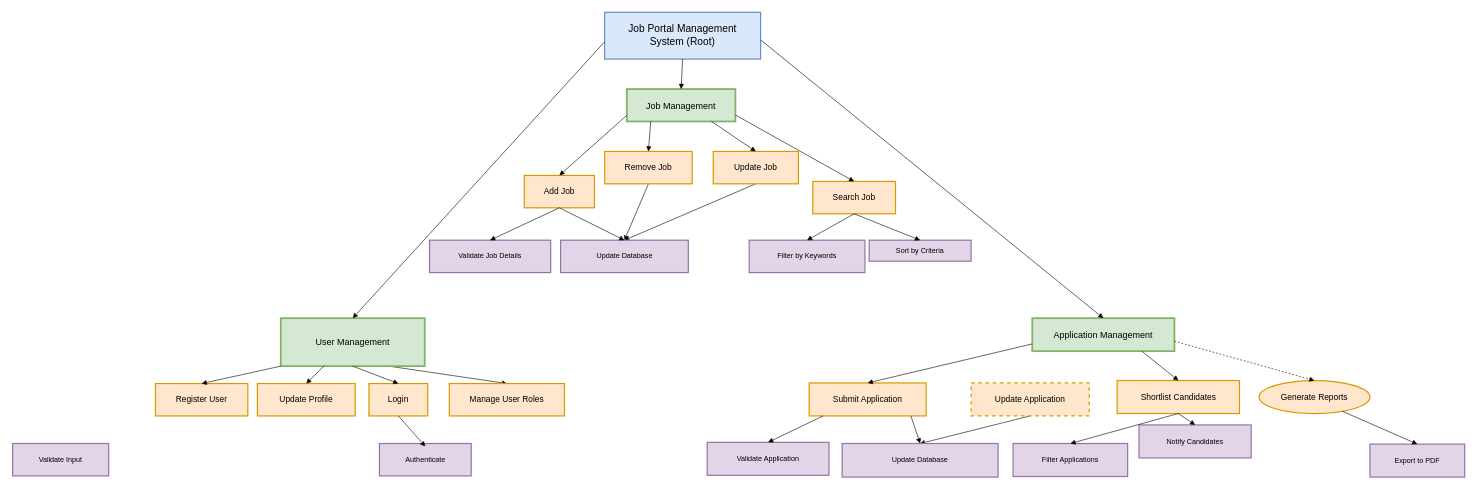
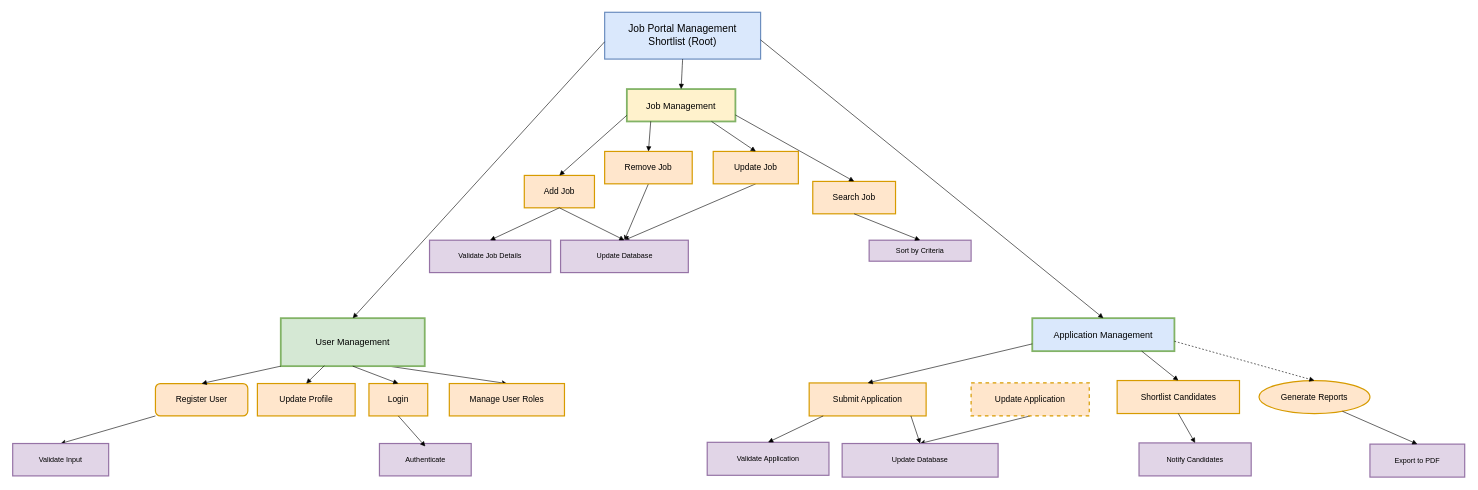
- <mxCell id="2" value="Job Portal Management System (Root)" style="whiteSpace=wrap;strokeWidth=2;fillColor=#dae8fc;strokeColor=#6c8ebf;fontSize=17;spacing=12;" vertex="1" parent="1"><mxGeometry x="1007" y="20" width="260" height="78" as="geometry" /></mxCell>
+ <mxCell id="2" value="Job Portal Management Shortlist (Root)" style="whiteSpace=wrap;strokeWidth=2;fillColor=#dae8fc;strokeColor=#6c8ebf;fontSize=17;spacing=12;" vertex="1" parent="1"><mxGeometry x="1007" y="20" width="260" height="78" as="geometry" /></mxCell>
- <mxCell id="5" value="Job Management" style="whiteSpace=wrap;strokeWidth=3;fillColor=#d5e8d4;strokeColor=#82b366;fontSize=15;spacing=2;spacingBottom=10;spacingRight=10;spacingLeft=10;spacingTop=10;" vertex="1" parent="1"><mxGeometry x="1044" y="148" width="181" height="54" as="geometry" /></mxCell>
+ <mxCell id="5" value="Job Management" style="whiteSpace=wrap;strokeWidth=3;fillColor=#fff2cc;strokeColor=#82b366;fontSize=15;spacing=2;spacingBottom=10;spacingRight=10;spacingLeft=10;spacingTop=10;" vertex="1" parent="1"><mxGeometry x="1044" y="148" width="181" height="54" as="geometry" /></mxCell>
- <mxCell id="47" value="" style="startArrow=none;endArrow=block;exitX=0.5;exitY=1;entryX=0.5;entryY=0;rounded=0;exitDx=0;exitDy=0;" edge="1" parent="1" source="19" target="22"><mxGeometry relative="1" as="geometry" /></mxCell>
- <mxCell id="22" value="Filter by Keywords" style="whiteSpace=wrap;strokeWidth=2;fillColor=#e1d5e7;strokeColor=#9673a6;" vertex="1" parent="1"><mxGeometry x="1248" y="400" width="193" height="54" as="geometry" /></mxCell>
- <mxCell id="6" value="Application Management" style="whiteSpace=wrap;strokeWidth=3;fillColor=#d5e8d4;strokeColor=#82b366;fontSize=15;spacing=2;spacingBottom=10;spacingRight=10;spacingLeft=10;spacingTop=10;" vertex="1" parent="1"><mxGeometry x="1720" y="530" width="237" height="55" as="geometry" /></mxCell>
+ <mxCell id="6" value="Application Management" style="whiteSpace=wrap;strokeWidth=3;fillColor=#dae8fc;strokeColor=#82b366;fontSize=15;spacing=2;spacingBottom=10;spacingRight=10;spacingLeft=10;spacingTop=10;" vertex="1" parent="1"><mxGeometry x="1720" y="530" width="237" height="55" as="geometry" /></mxCell>
- <mxCell id="8" value="Register User" style="whiteSpace=wrap;strokeWidth=2;fillColor=#ffe6cc;strokeColor=#d79b00;fontSize=14;spacing=8;" vertex="1" parent="1"><mxGeometry x="258" y="639" width="154" height="54" as="geometry" /></mxCell>
+ <mxCell id="8" value="Register User" style="whiteSpace=wrap;strokeWidth=2;fillColor=#ffe6cc;strokeColor=#d79b00;fontSize=14;spacing=8;rounded=1;" vertex="1" parent="1"><mxGeometry x="258" y="639" width="154" height="54" as="geometry" /></mxCell>
- <mxCell id="54" value="" style="startArrow=none;endArrow=block;exitX=0.5;exitY=1;entryX=0.5;entryY=0;rounded=0;exitDx=0;exitDy=0;" edge="1" parent="1" source="27" target="31"><mxGeometry relative="1" as="geometry" /></mxCell>
+ <mxCell id="7" style="rounded=0;orthogonalLoop=1;jettySize=auto;html=1;exitX=0;exitY=1;exitDx=0;exitDy=0;entryX=0.5;entryY=0;entryDx=0;entryDy=0;" edge="1" parent="1" source="8" target="12"><mxGeometry relative="1" as="geometry" /></mxCell>
- <mxCell id="32" value="Notify Candidates" style="whiteSpace=wrap;strokeWidth=2;fillColor=#e1d5e7;strokeColor=#9673a6;" vertex="1" parent="1"><mxGeometry x="1898" y="708" width="187" height="55" as="geometry" /></mxCell>
+ <mxCell id="32" value="Notify Candidates" style="whiteSpace=wrap;strokeWidth=2;fillColor=#e1d5e7;strokeColor=#9673a6;" vertex="1" parent="1"><mxGeometry x="1898" y="738" width="187" height="55" as="geometry" /></mxCell>
- <mxCell id="31" value="Filter Applications" style="whiteSpace=wrap;strokeWidth=2;fillColor=#e1d5e7;strokeColor=#9673a6;" vertex="1" parent="1"><mxGeometry x="1688" y="739" width="191" height="55" as="geometry" /></mxCell>
